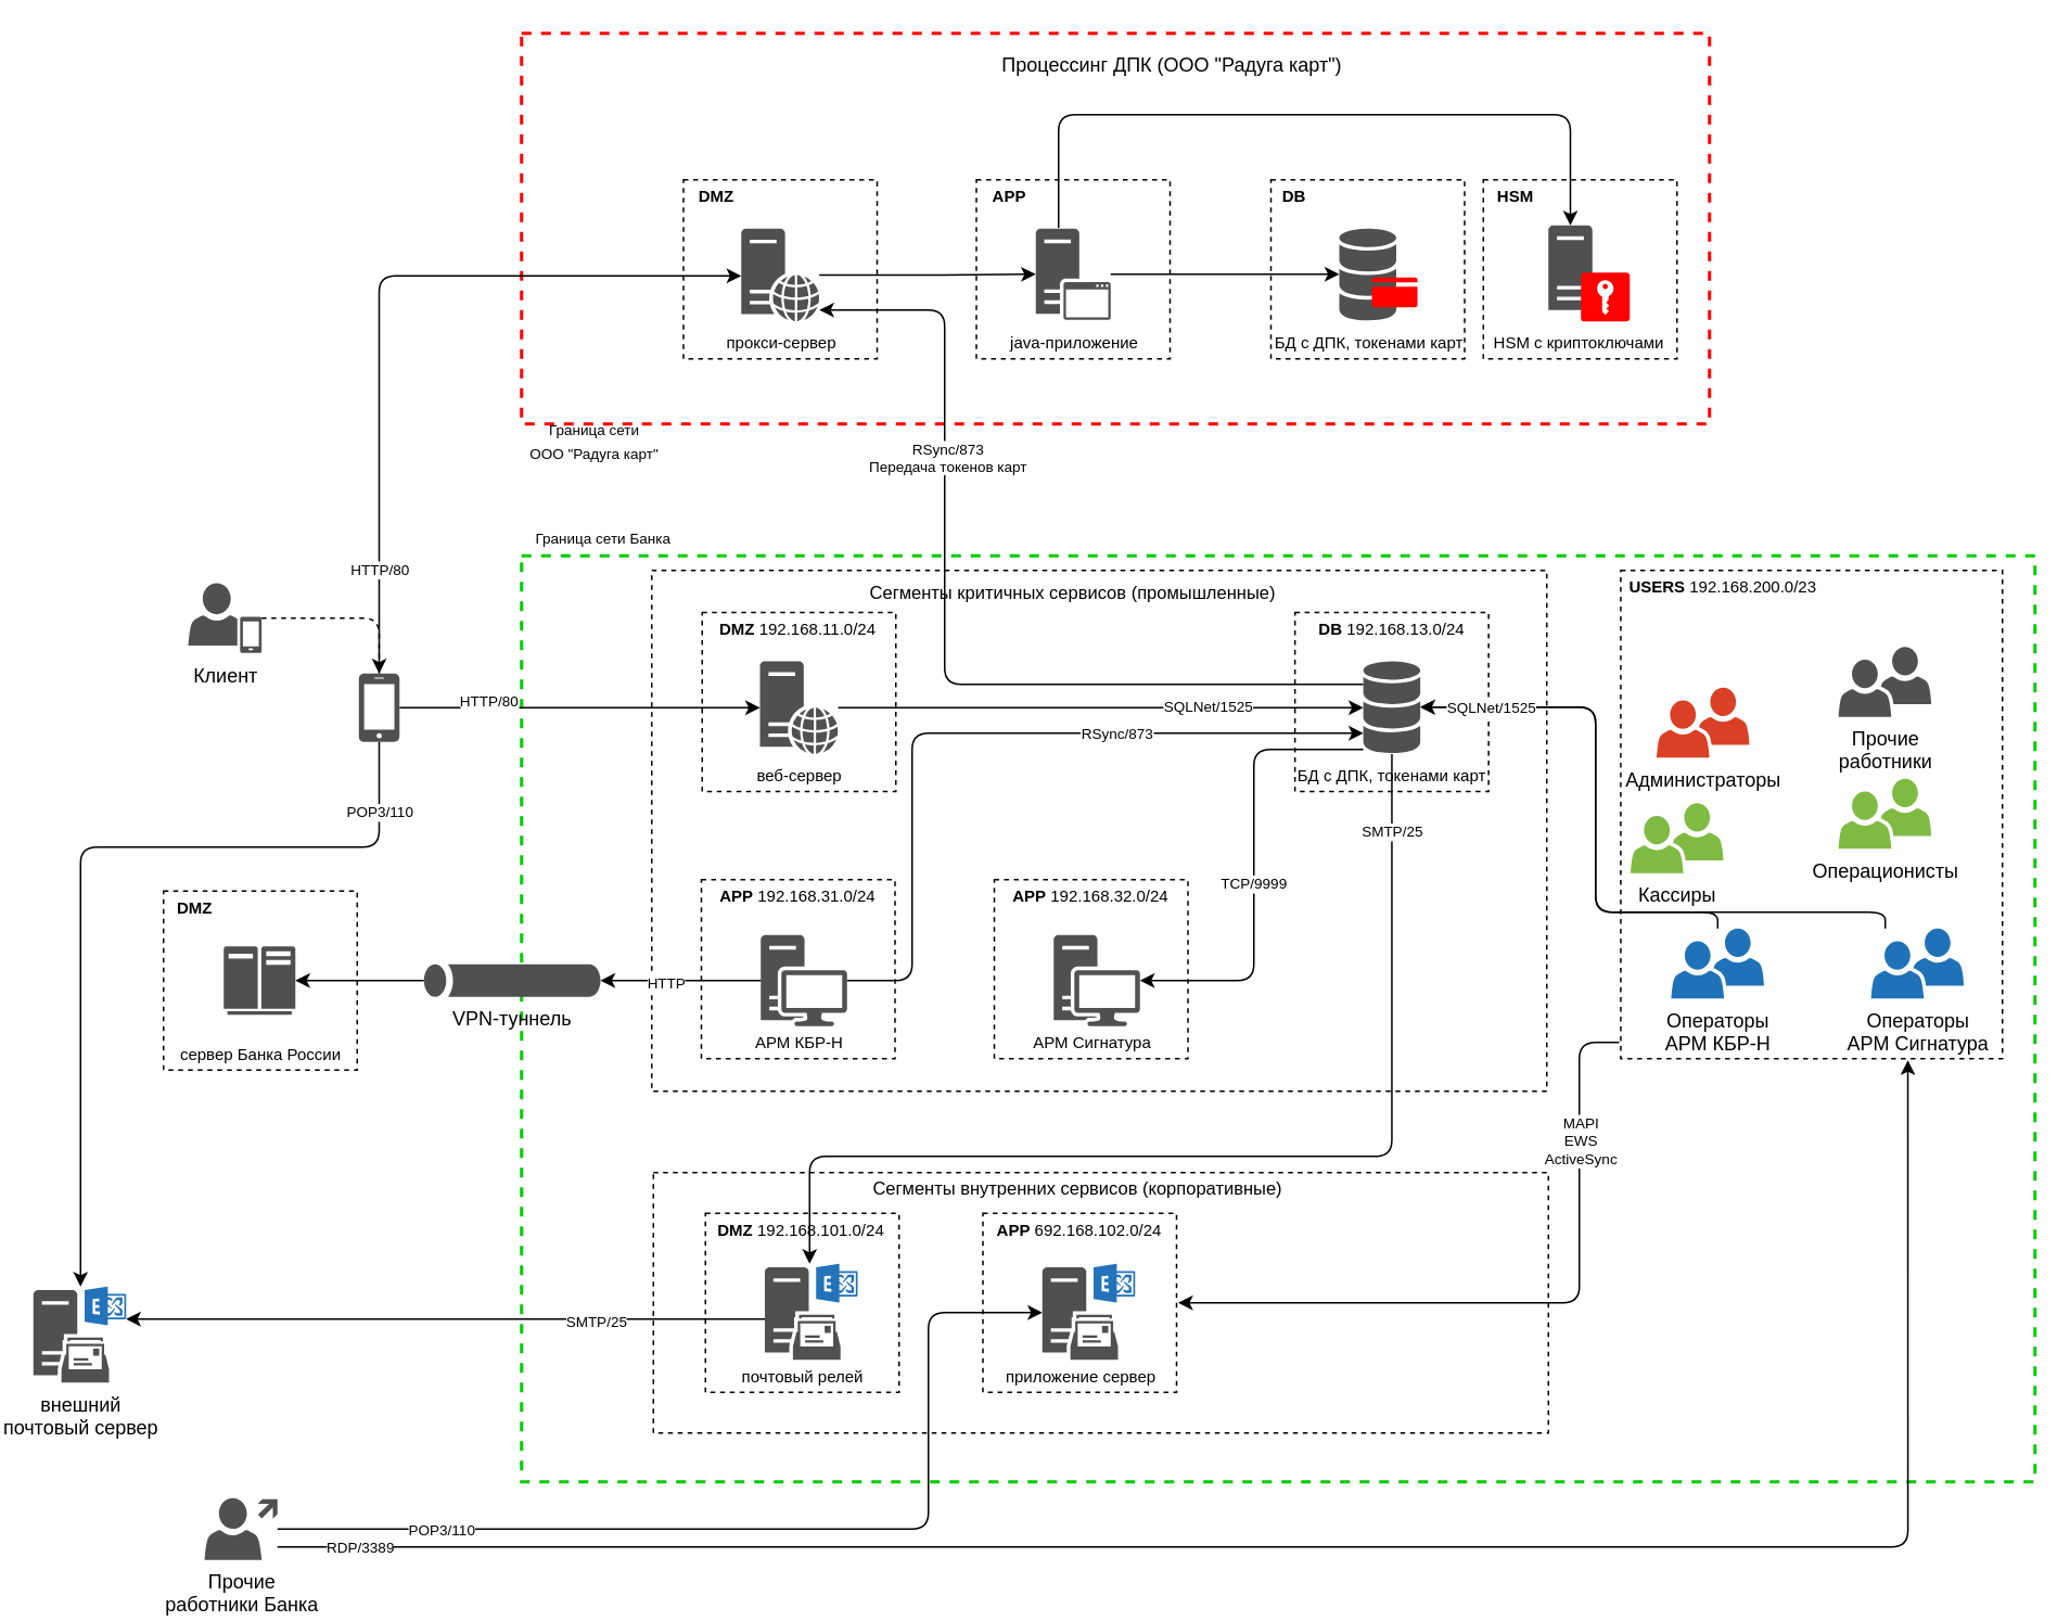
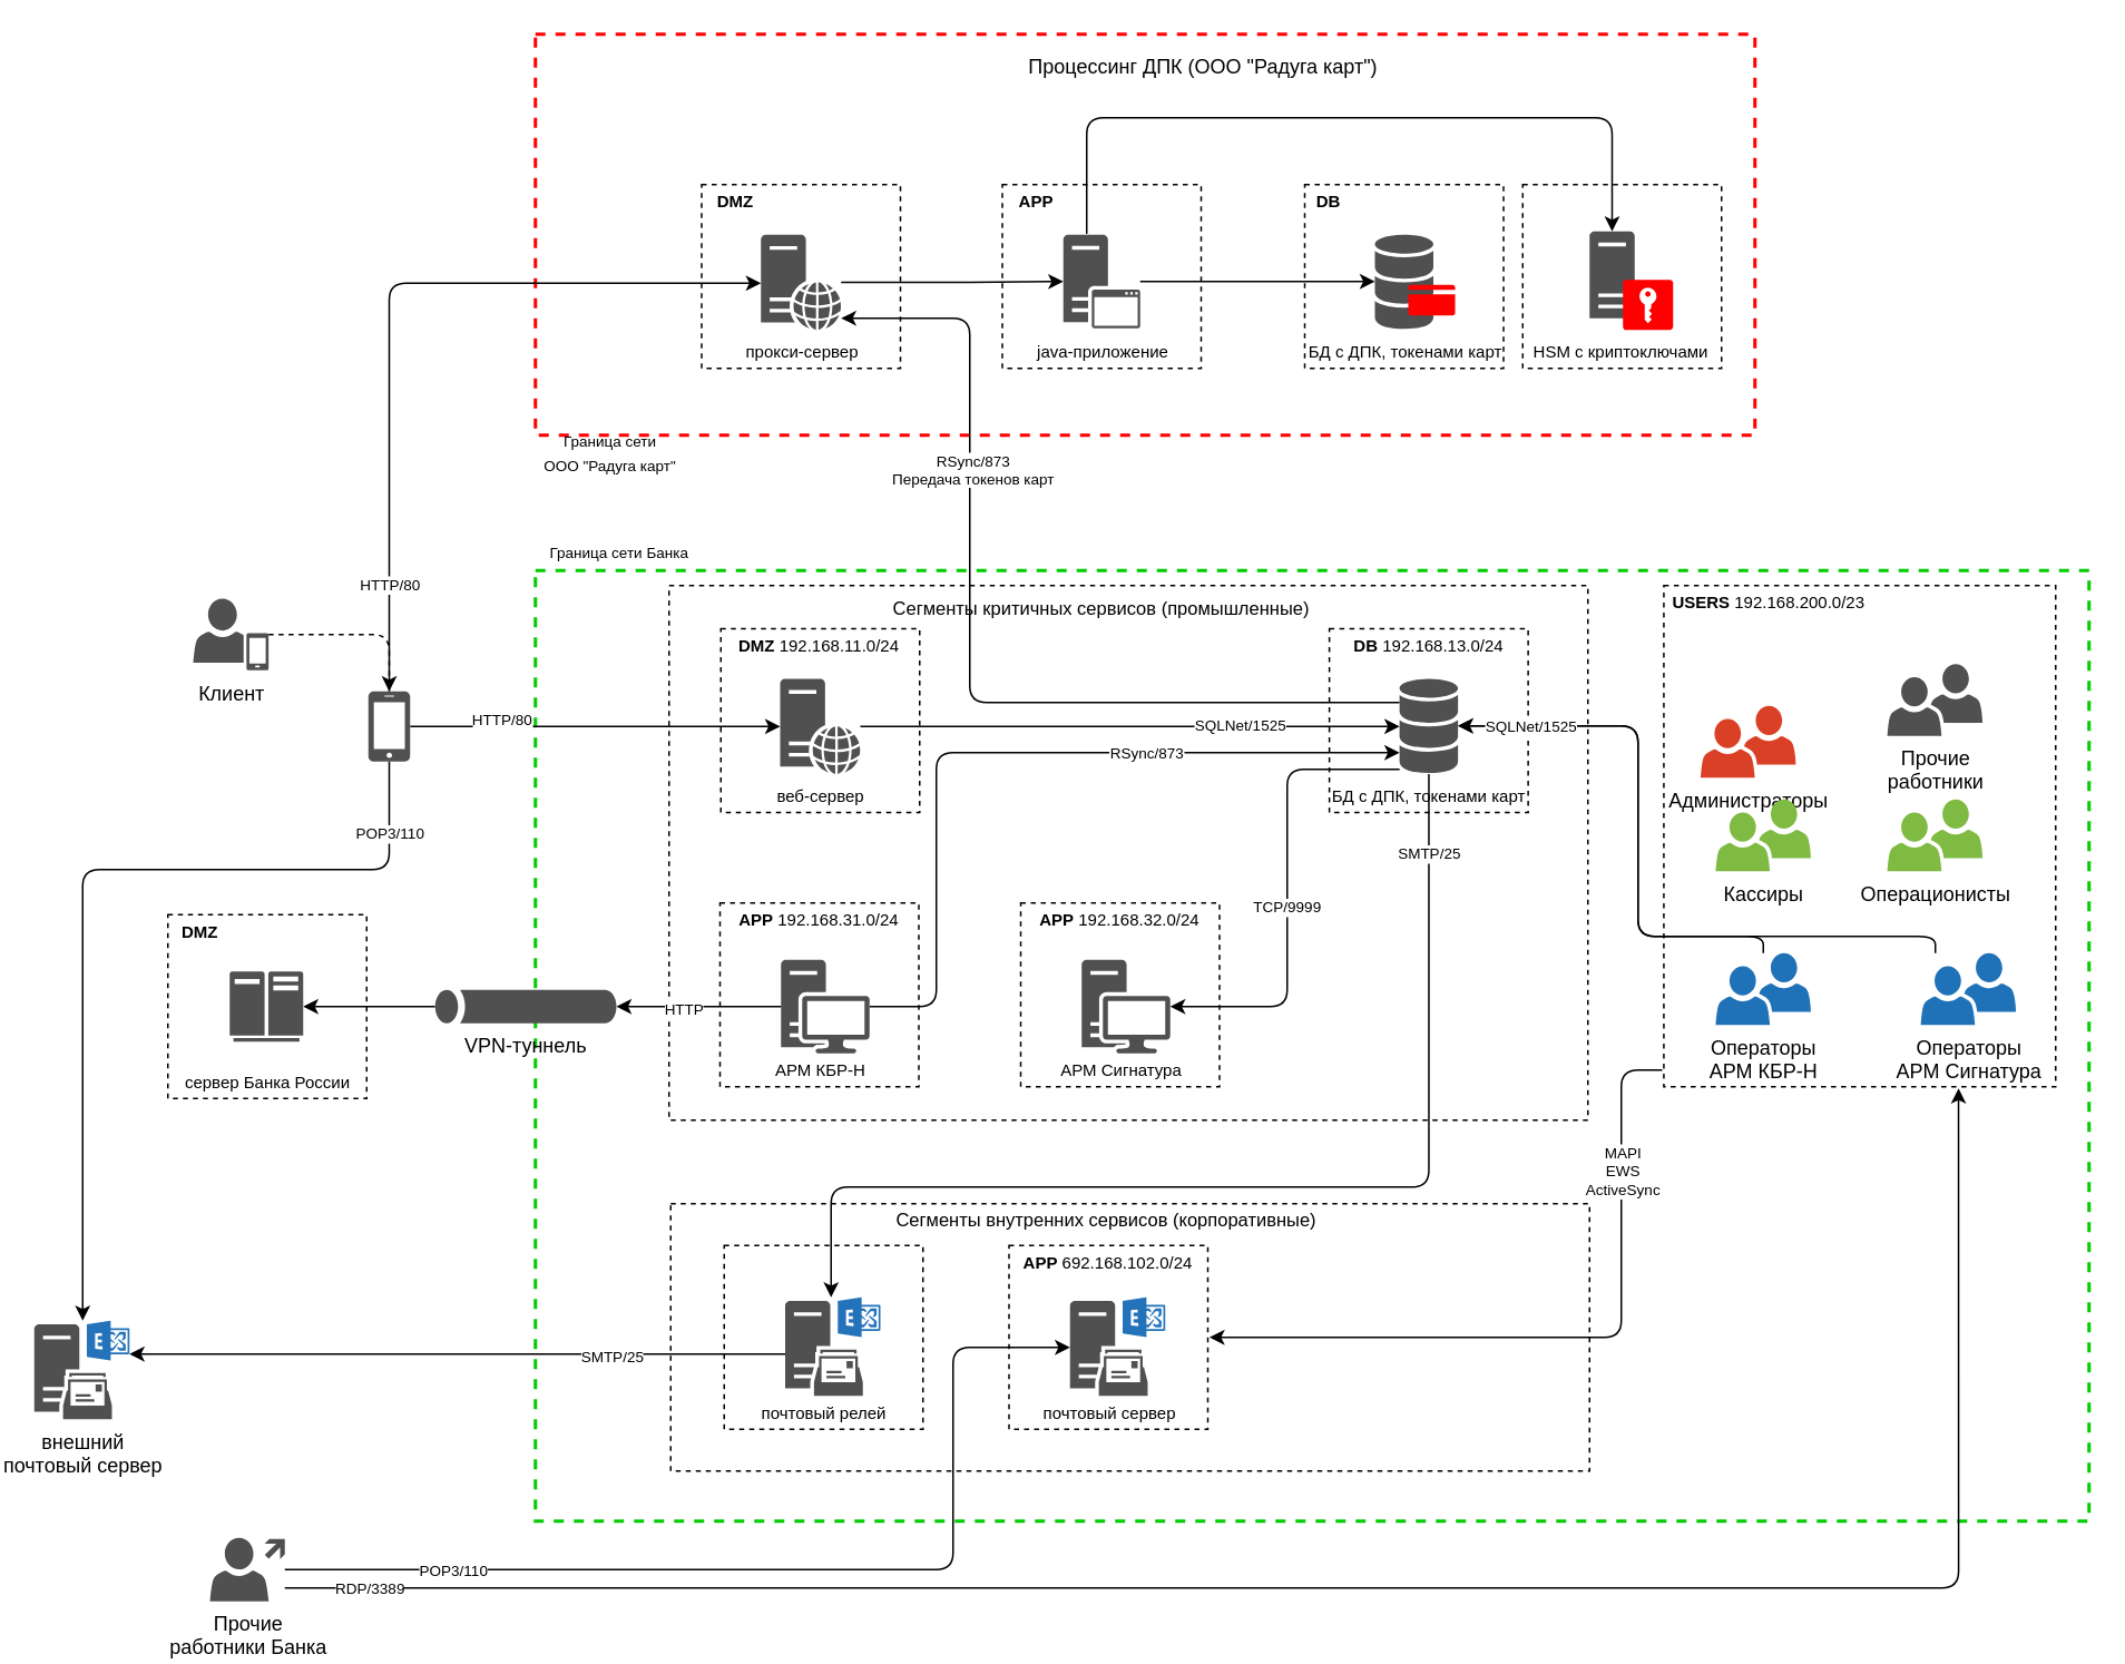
- <mxCell id="33" value="&lt;font style=&quot;font-size: 10px&quot;&gt;&lt;b&gt;HSM&lt;/b&gt;&lt;/font&gt;" style="text;html=1;strokeColor=none;fillColor=none;align=center;verticalAlign=middle;whiteSpace=wrap;rounded=0;dashed=1;" vertex="1" parent="1"><mxGeometry x="910.5" y="110" width="39.5" height="20" as="geometry" /></mxCell>
- <mxCell id="74" value="Кассиры" style="pointerEvents=1;shadow=0;dashed=0;html=1;strokeColor=none;fillColor=#505050;labelPosition=center;verticalLabelPosition=bottom;verticalAlign=top;outlineConnect=0;align=center;shape=mxgraph.office.users.users_two;fillColor=#7FBA42;labelBackgroundColor=none;" vertex="1" parent="1"><mxGeometry x="1001.45" y="493" width="57" height="43" as="geometry" /></mxCell>
+ <mxCell id="74" value="Кассиры" style="pointerEvents=1;shadow=0;dashed=0;html=1;strokeColor=none;fillColor=#505050;labelPosition=center;verticalLabelPosition=bottom;verticalAlign=top;outlineConnect=0;align=center;shape=mxgraph.office.users.users_two;fillColor=#7FBA42;labelBackgroundColor=none;" vertex="1" parent="1"><mxGeometry x="1026.45" y="478" width="57" height="43" as="geometry" /></mxCell>
- <mxCell id="55" value="&lt;font style=&quot;font-size: 10px&quot;&gt;&lt;b&gt;DMZ&lt;/b&gt; 192.168.101.0/24&lt;/font&gt;" style="text;html=1;strokeColor=none;fillColor=none;align=center;verticalAlign=middle;whiteSpace=wrap;rounded=0;dashed=1;" vertex="1" parent="1"><mxGeometry x="432" y="745" width="120" height="20" as="geometry" /></mxCell>
- <mxCell id="63" value="&lt;span style=&quot;font-size: 10px&quot;&gt;приложение сервер&lt;/span&gt;" style="text;html=1;strokeColor=none;fillColor=none;align=center;verticalAlign=middle;whiteSpace=wrap;rounded=0;dashed=1;" vertex="1" parent="1"><mxGeometry x="603.5" y="835" width="120" height="20" as="geometry" /></mxCell>
+ <mxCell id="63" value="&lt;span style=&quot;font-size: 10px&quot;&gt;почтовый сервер&lt;/span&gt;" style="text;html=1;strokeColor=none;fillColor=none;align=center;verticalAlign=middle;whiteSpace=wrap;rounded=0;dashed=1;" vertex="1" parent="1"><mxGeometry x="603.5" y="835" width="120" height="20" as="geometry" /></mxCell>
